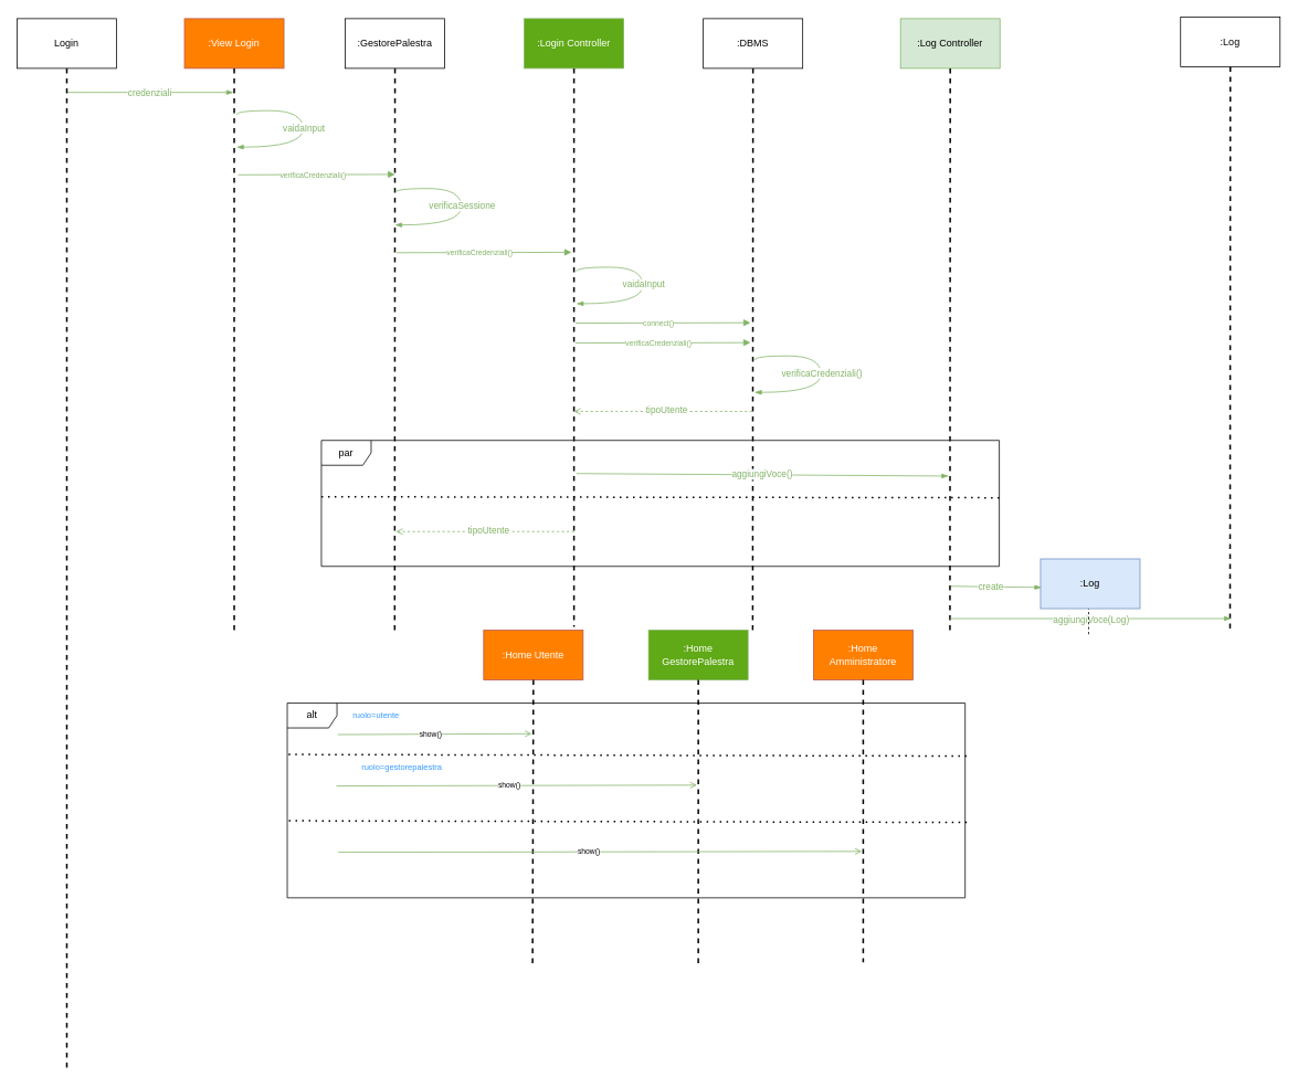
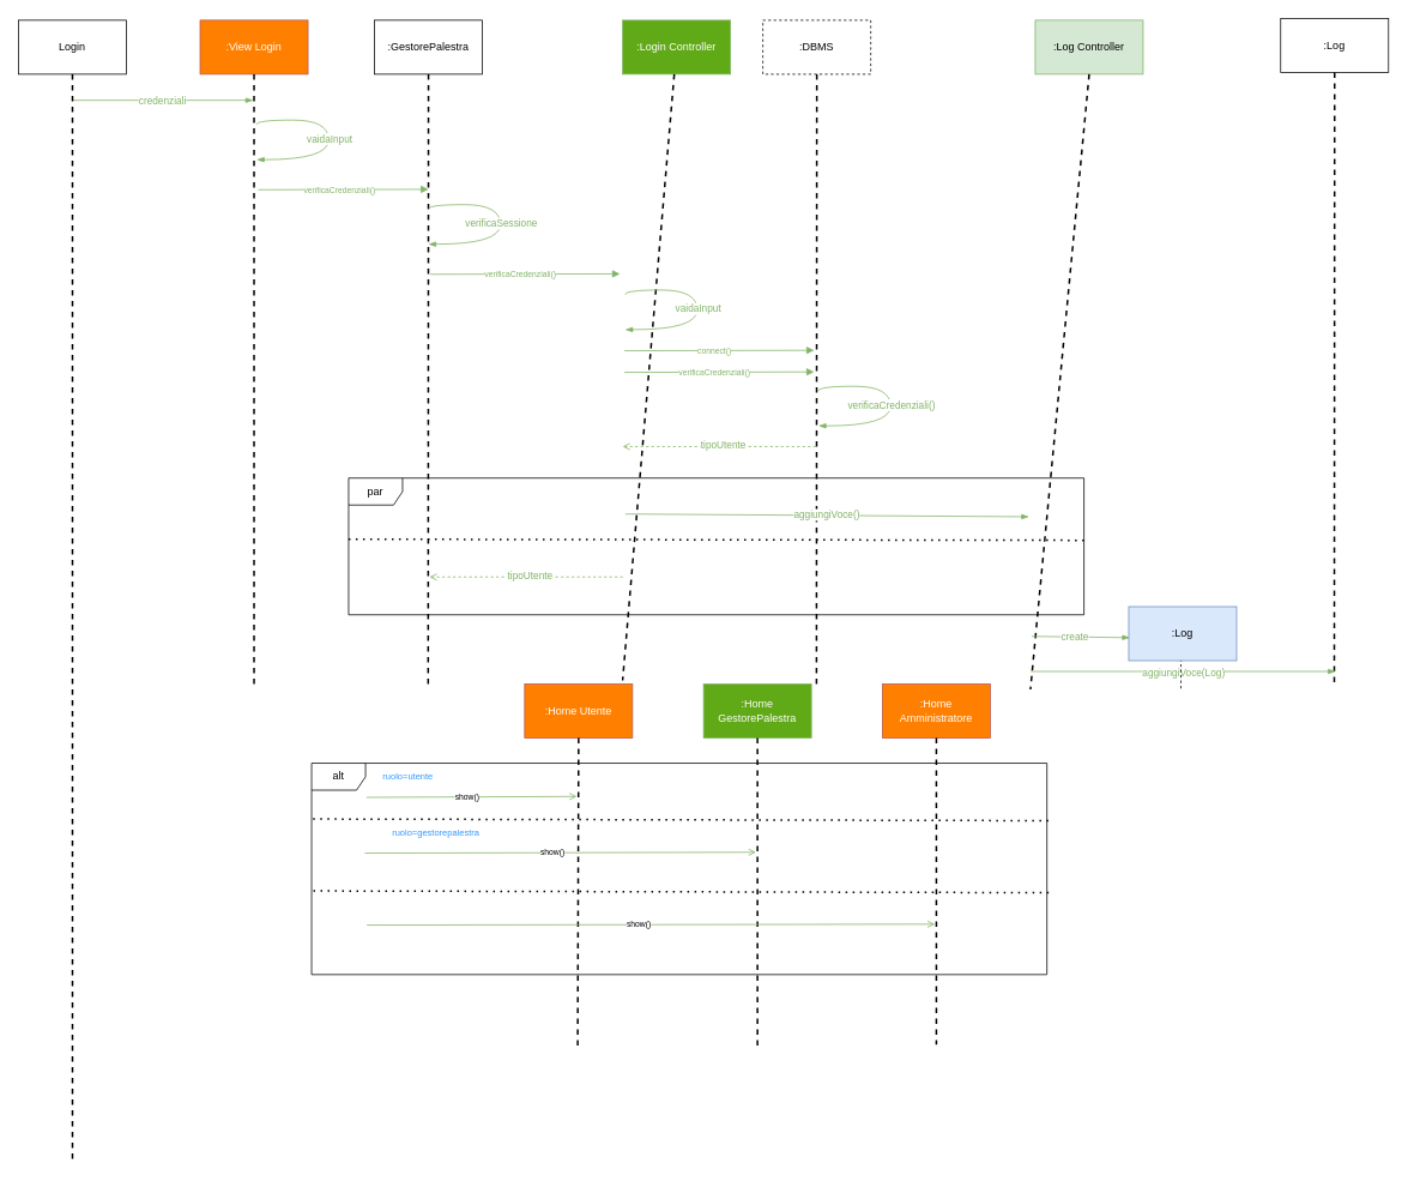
- <mxCell id="3" value="&lt;font color=&quot;#ffffff&quot;&gt;:Login Controller&lt;/font&gt;" style="rounded=0;whiteSpace=wrap;html=1;fillColor=#60A917;strokeColor=#82b366;" parent="1" vertex="1"><mxGeometry x="632" y="22" width="120" height="60" as="geometry" /></mxCell>
+ <mxCell id="3" value="&lt;font color=&quot;#ffffff&quot;&gt;:Login Controller&lt;/font&gt;" style="rounded=0;whiteSpace=wrap;html=1;fillColor=#60A917;strokeColor=#82b366;" parent="1" vertex="1"><mxGeometry x="692" y="22" width="120" height="60" as="geometry" /></mxCell>
- <mxCell id="37" value="&lt;div&gt;:DBMS&lt;/div&gt;" style="rounded=0;whiteSpace=wrap;html=1;" parent="1" vertex="1"><mxGeometry x="848" y="22" width="120" height="60" as="geometry" /></mxCell>
+ <mxCell id="37" value="&lt;div&gt;:DBMS&lt;/div&gt;" style="rounded=0;whiteSpace=wrap;html=1;dashed=1;" parent="1" vertex="1"><mxGeometry x="848" y="22" width="120" height="60" as="geometry" /></mxCell>
- <mxCell id="53" value="&lt;div&gt;:Log Controller&lt;br&gt;&lt;/div&gt;" style="rounded=0;whiteSpace=wrap;html=1;fillColor=#d5e8d4;strokeColor=#82b366;" vertex="1" parent="1"><mxGeometry x="1086" y="22" width="120" height="60" as="geometry" /></mxCell>
+ <mxCell id="53" value="&lt;div&gt;:Log Controller&lt;br&gt;&lt;/div&gt;" style="rounded=0;whiteSpace=wrap;html=1;fillColor=#d5e8d4;strokeColor=#82b366;" vertex="1" parent="1"><mxGeometry x="1151" y="22" width="120" height="60" as="geometry" /></mxCell>
